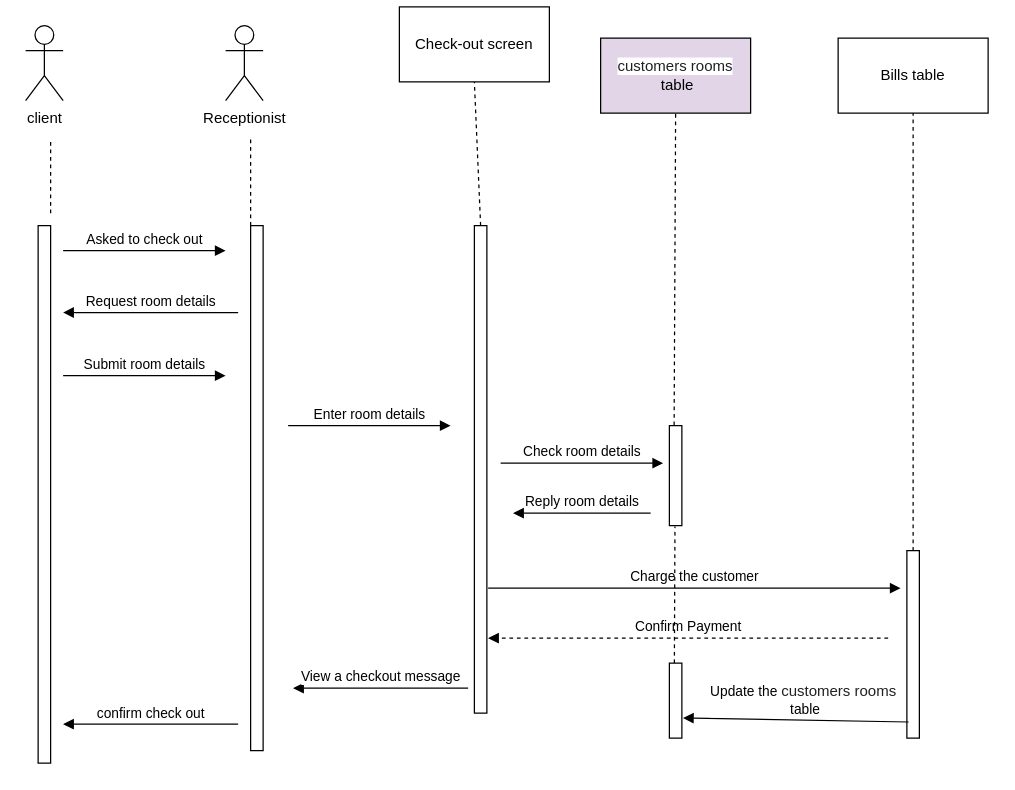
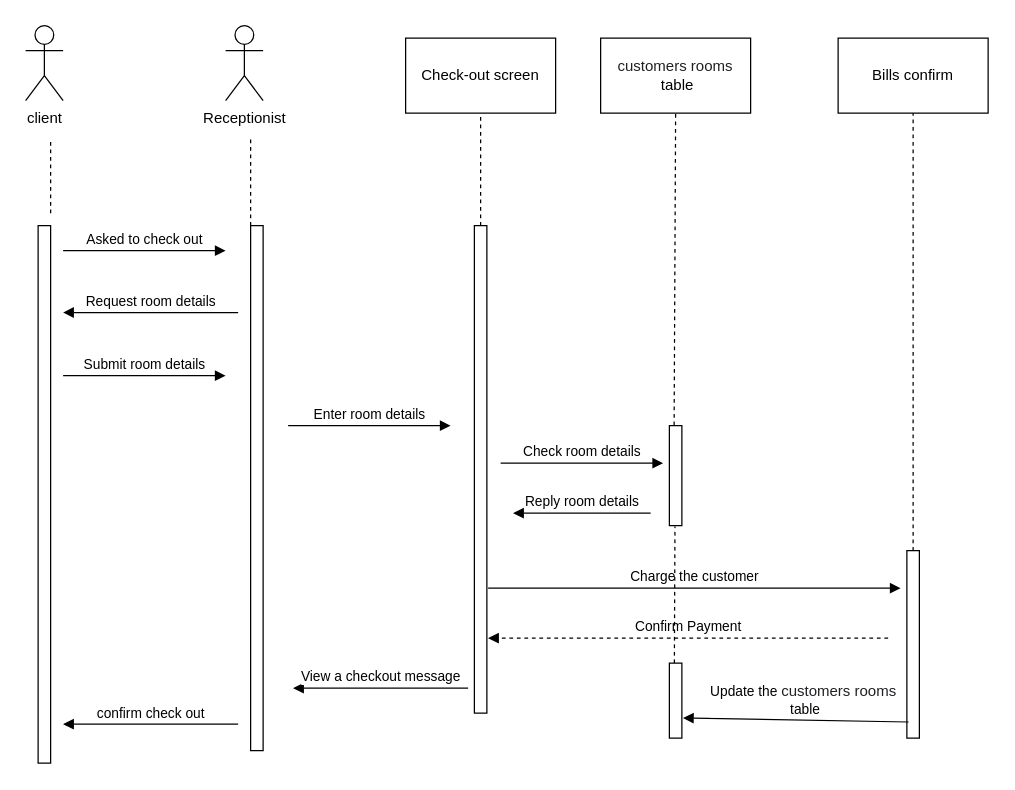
- <mxCell id="4" value="Check-out screen" style="rounded=0;whiteSpace=wrap;html=1;" vertex="1" parent="1"><mxGeometry x="319" y="5" width="120" height="60" as="geometry" /></mxCell>
+ <mxCell id="4" value="Check-out screen" style="rounded=0;whiteSpace=wrap;html=1;" vertex="1" parent="1"><mxGeometry x="324" y="30" width="120" height="60" as="geometry" /></mxCell>
- <mxCell id="5" value="&lt;span style=&quot;color: rgb(32, 33, 36); font-family: arial, sans-serif; text-align: start; background-color: rgb(255, 255, 255);&quot;&gt;customers rooms&lt;br&gt;&lt;/span&gt;&amp;nbsp;table" style="rounded=0;whiteSpace=wrap;html=1;fillColor=#e1d5e7;" vertex="1" parent="1"><mxGeometry x="480" y="30" width="120" height="60" as="geometry" /></mxCell>
+ <mxCell id="5" value="&lt;span style=&quot;color: rgb(32, 33, 36); font-family: arial, sans-serif; text-align: start; background-color: rgb(255, 255, 255);&quot;&gt;customers rooms&lt;br&gt;&lt;/span&gt;&amp;nbsp;table" style="rounded=0;whiteSpace=wrap;html=1;" vertex="1" parent="1"><mxGeometry x="480" y="30" width="120" height="60" as="geometry" /></mxCell>
- <mxCell id="6" value="Bills table" style="rounded=0;whiteSpace=wrap;html=1;" vertex="1" parent="1"><mxGeometry x="670" y="30" width="120" height="60" as="geometry" /></mxCell>
+ <mxCell id="6" value="Bills confirm" style="rounded=0;whiteSpace=wrap;html=1;" vertex="1" parent="1"><mxGeometry x="670" y="30" width="120" height="60" as="geometry" /></mxCell>
